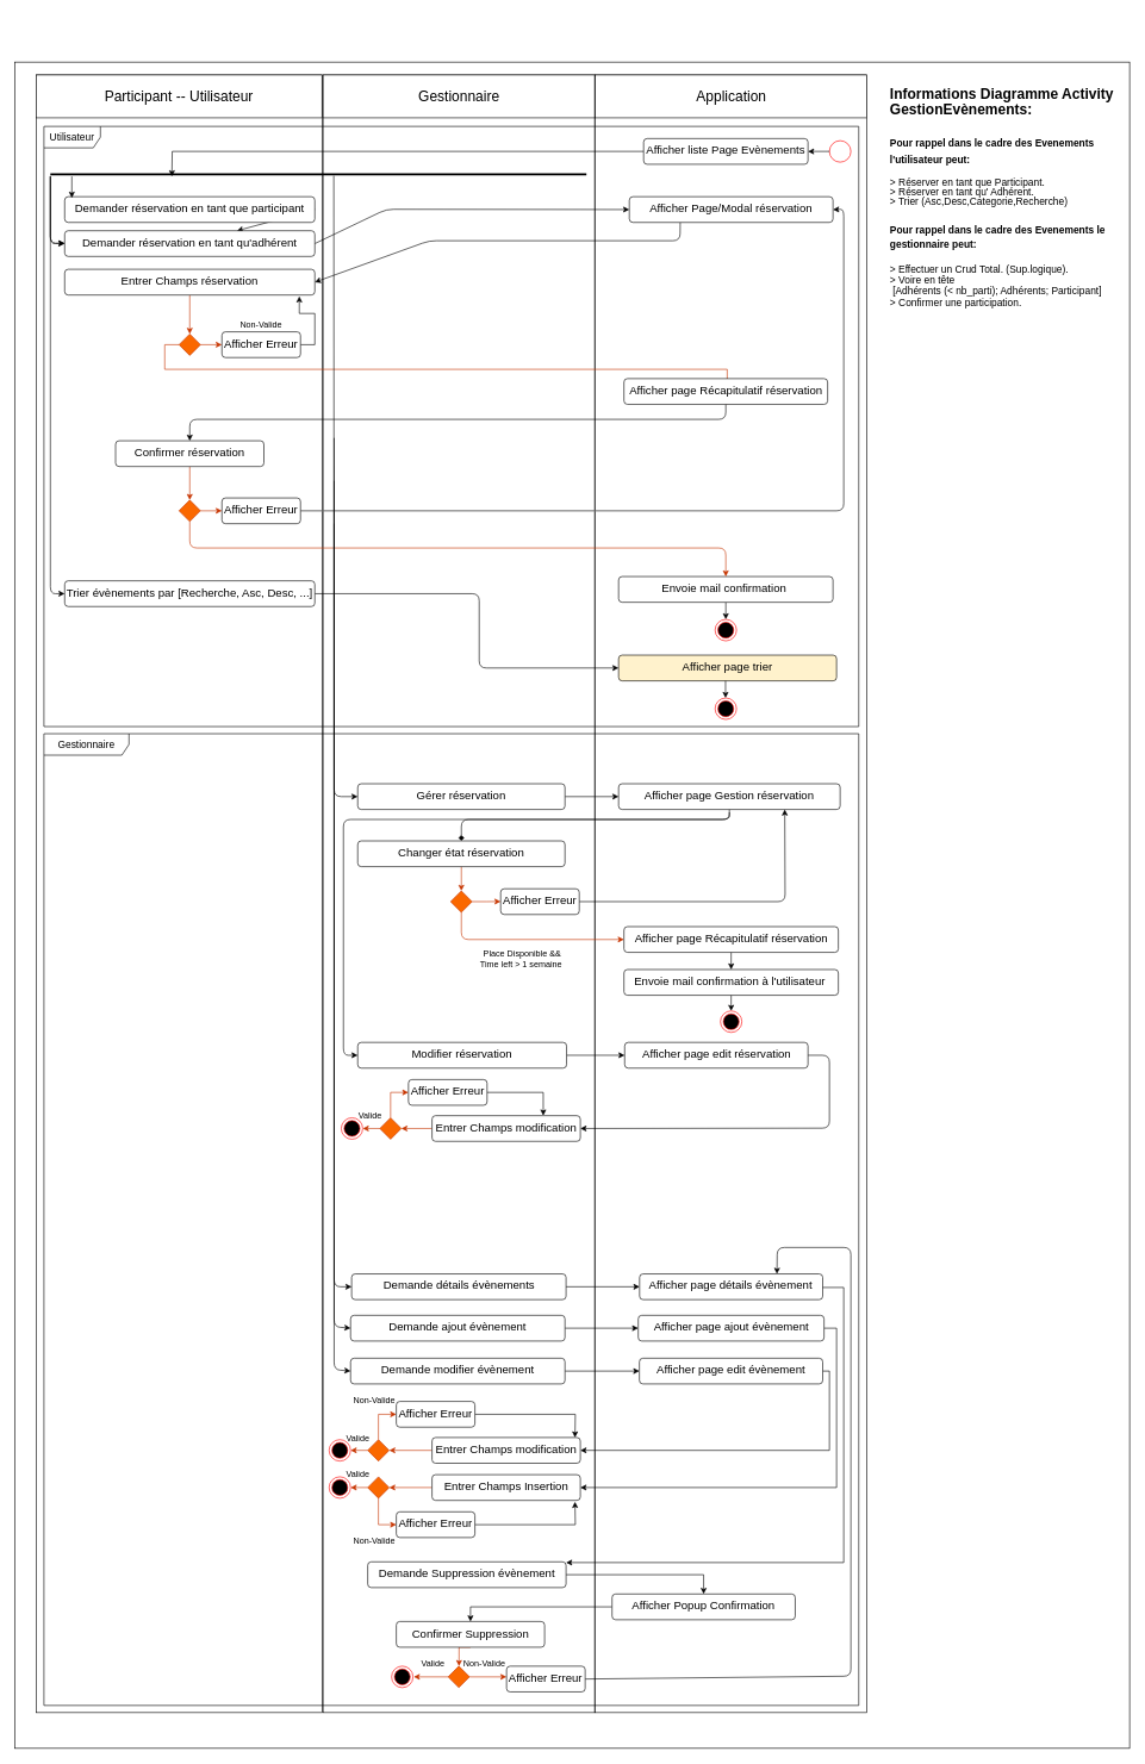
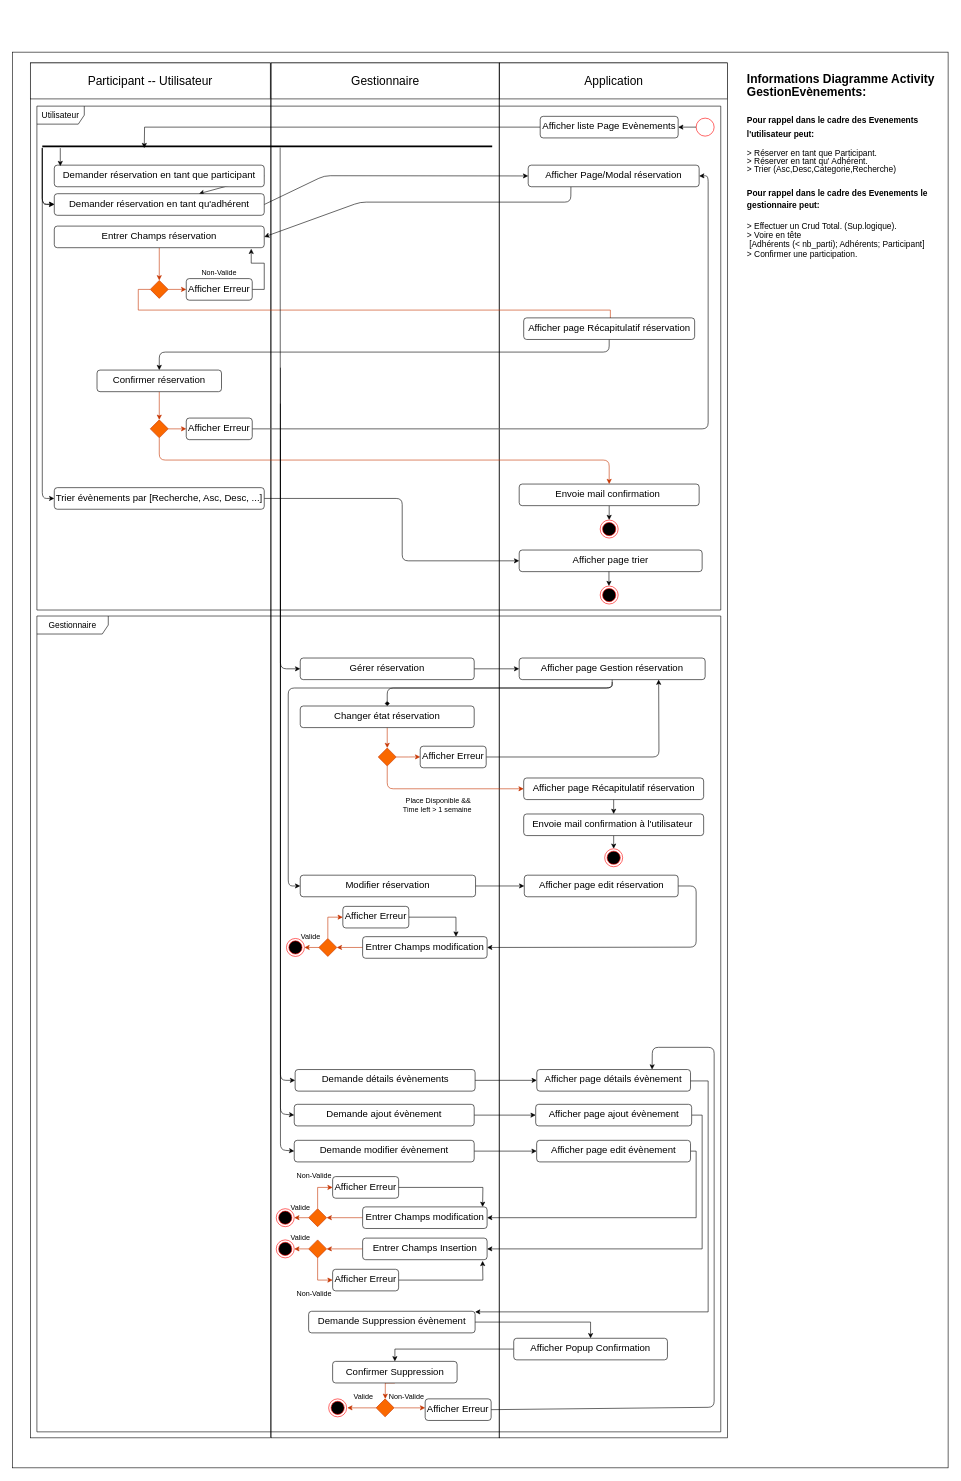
- <mxCell id="52" value="&lt;font style=&quot;font-size: 16px;&quot;&gt;Afficher page trier&lt;/font&gt;" style="html=1;align=center;verticalAlign=top;rounded=1;absoluteArcSize=1;arcSize=10;dashed=0;whiteSpace=wrap;movable=1;resizable=1;rotatable=1;deletable=1;editable=1;locked=0;connectable=1;fillColor=#fff2cc;" parent="1" vertex="1"><mxGeometry x="865" y="916" width="305" height="36" as="geometry" /></mxCell>
+ <mxCell id="52" value="&lt;font style=&quot;font-size: 16px;&quot;&gt;Afficher page trier&lt;/font&gt;" style="html=1;align=center;verticalAlign=top;rounded=1;absoluteArcSize=1;arcSize=10;dashed=0;whiteSpace=wrap;movable=1;resizable=1;rotatable=1;deletable=1;editable=1;locked=0;connectable=1;" parent="1" vertex="1"><mxGeometry x="865" y="916" width="305" height="36" as="geometry" /></mxCell>
